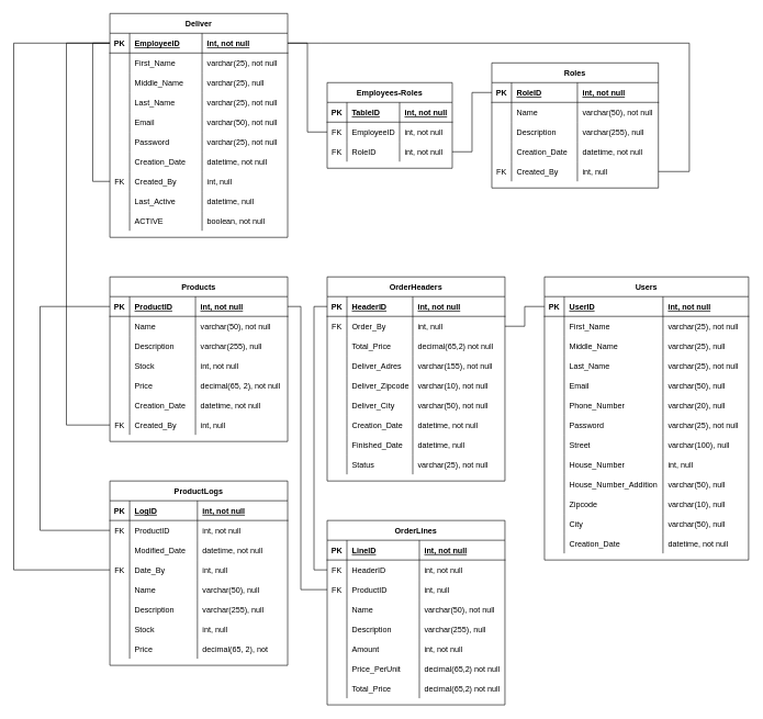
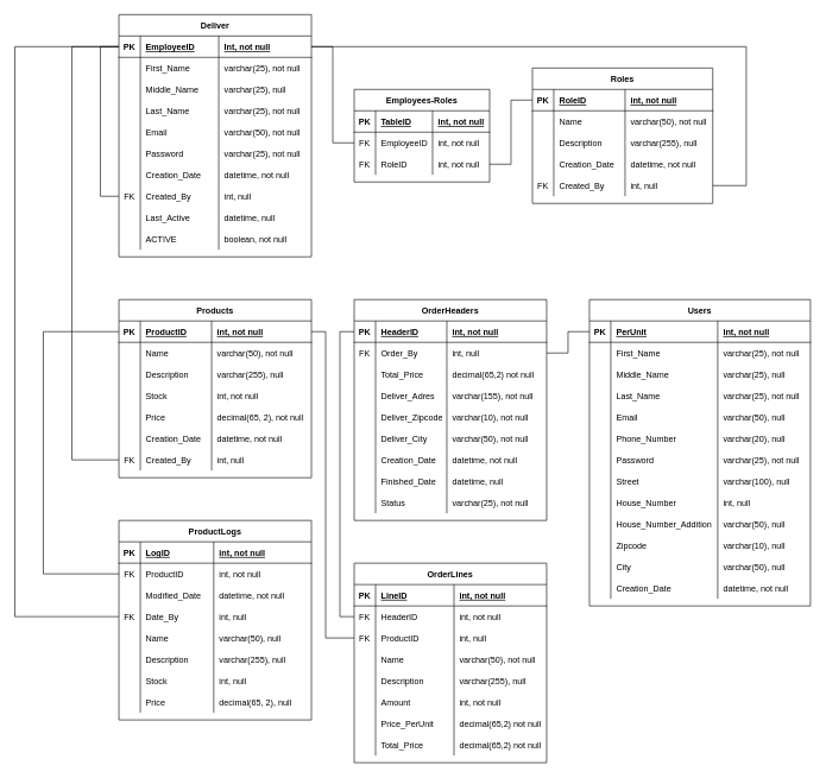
- <mxCell id="114" value="UserID" style="shape=partialRectangle;connectable=0;fillColor=none;top=0;left=0;bottom=0;right=0;align=left;spacingLeft=6;fontStyle=5;overflow=hidden;" parent="112" vertex="1"><mxGeometry x="30" width="150" height="30" as="geometry"><mxRectangle width="150" height="30" as="alternateBounds" /></mxGeometry></mxCell>
+ <mxCell id="114" value="PerUnit" style="shape=partialRectangle;connectable=0;fillColor=none;top=0;left=0;bottom=0;right=0;align=left;spacingLeft=6;fontStyle=5;overflow=hidden;" parent="112" vertex="1"><mxGeometry x="30" width="150" height="30" as="geometry"><mxRectangle width="150" height="30" as="alternateBounds" /></mxGeometry></mxCell>
- <mxCell id="269" value="decimal(65, 2), not" style="shape=partialRectangle;connectable=0;fillColor=none;top=0;left=0;bottom=0;right=0;align=left;spacingLeft=6;overflow=hidden;" parent="266" vertex="1"><mxGeometry x="133" width="137" height="30" as="geometry"><mxRectangle width="137" height="30" as="alternateBounds" /></mxGeometry></mxCell>
+ <mxCell id="269" value="decimal(65, 2), null" style="shape=partialRectangle;connectable=0;fillColor=none;top=0;left=0;bottom=0;right=0;align=left;spacingLeft=6;overflow=hidden;" parent="266" vertex="1"><mxGeometry x="133" width="137" height="30" as="geometry"><mxRectangle width="137" height="30" as="alternateBounds" /></mxGeometry></mxCell>
